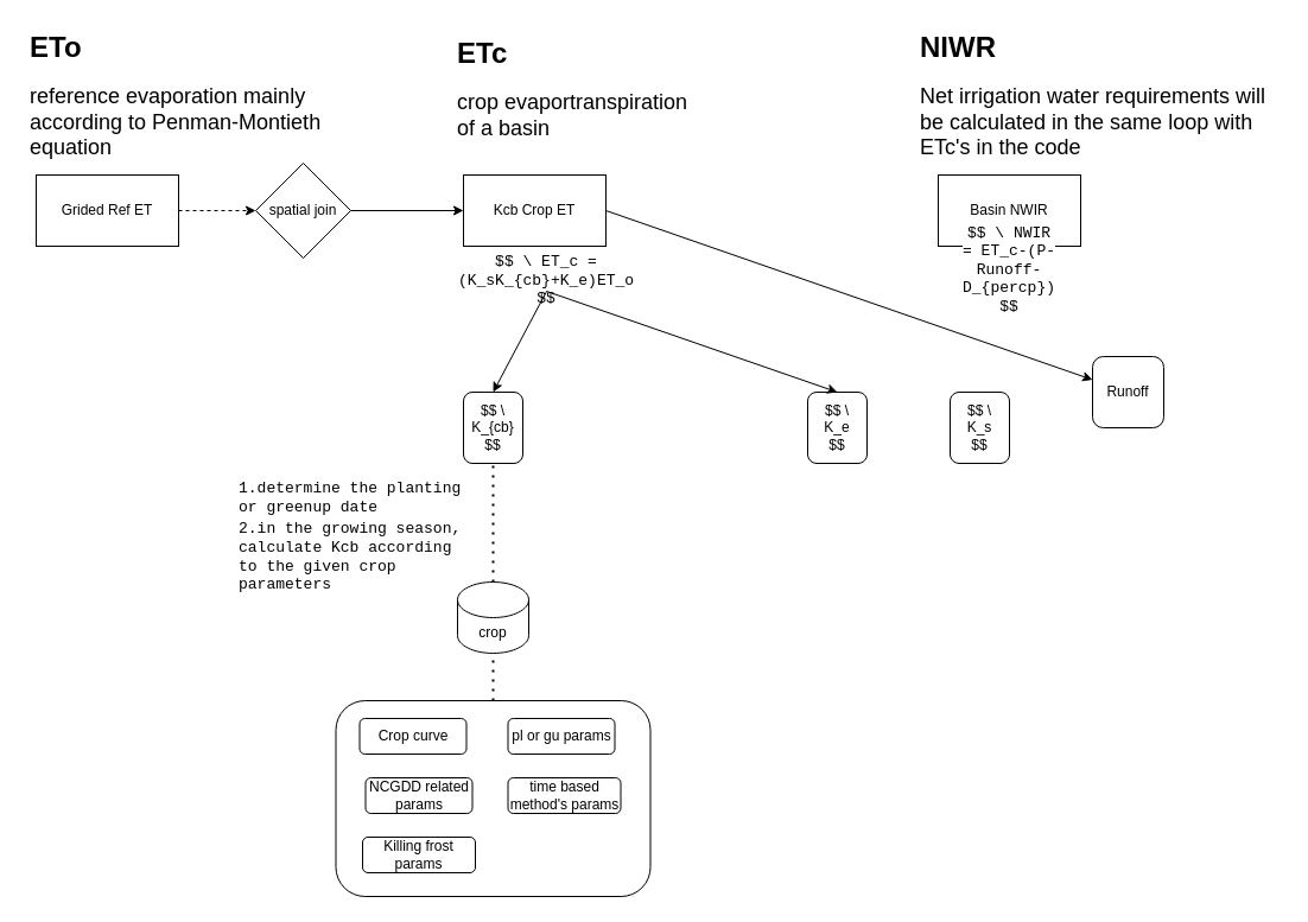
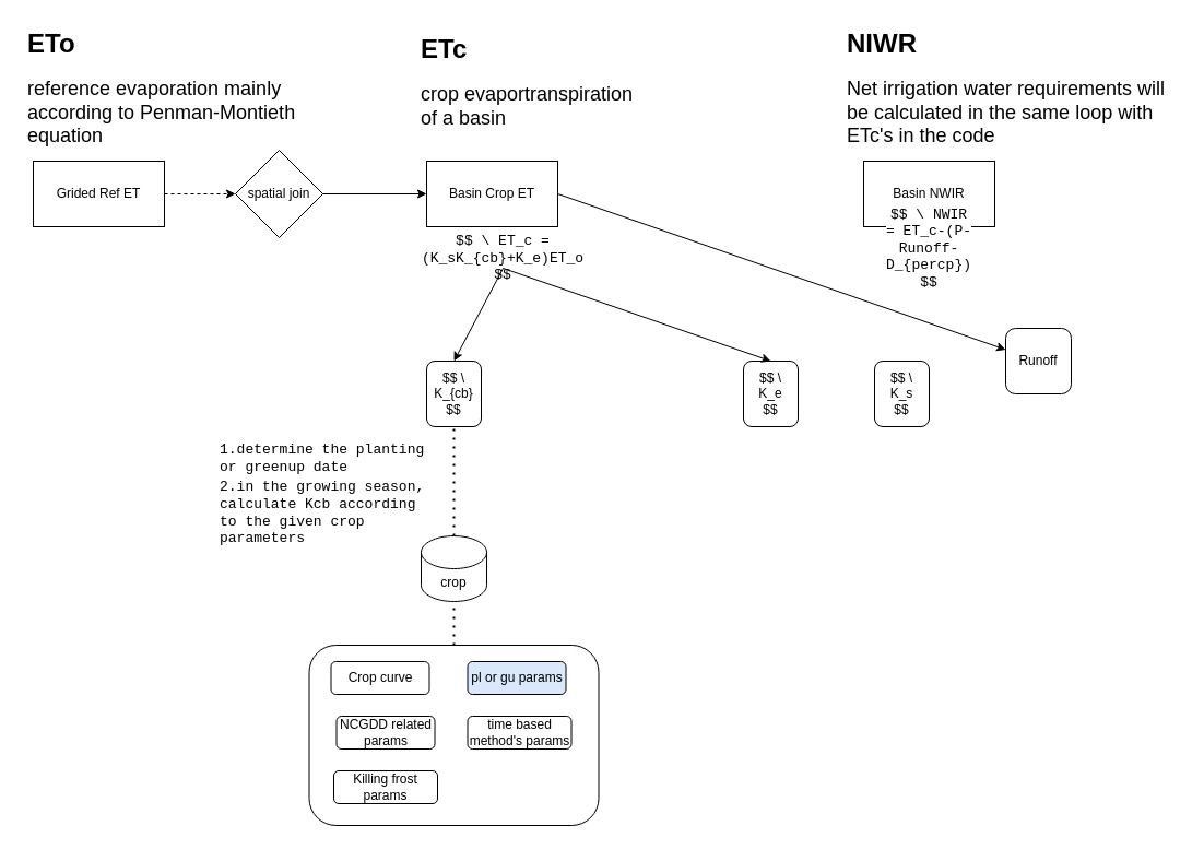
- <mxCell id="4" value="Kcb Crop ET" style="rounded=0;whiteSpace=wrap;html=1;" parent="1" vertex="1"><mxGeometry x="390" y="147" width="120" height="60" as="geometry" /></mxCell>
+ <mxCell id="4" value="Basin Crop ET" style="rounded=0;whiteSpace=wrap;html=1;" parent="1" vertex="1"><mxGeometry x="390" y="147" width="120" height="60" as="geometry" /></mxCell>
- <mxCell id="29" value="pl or gu params" style="rounded=1;whiteSpace=wrap;html=1;" parent="23" vertex="1"><mxGeometry x="145" y="15" width="90" height="30" as="geometry" /></mxCell>
+ <mxCell id="29" value="pl or gu params" style="rounded=1;whiteSpace=wrap;html=1;fillColor=#dae8fc;" parent="23" vertex="1"><mxGeometry x="145" y="15" width="90" height="30" as="geometry" /></mxCell>
